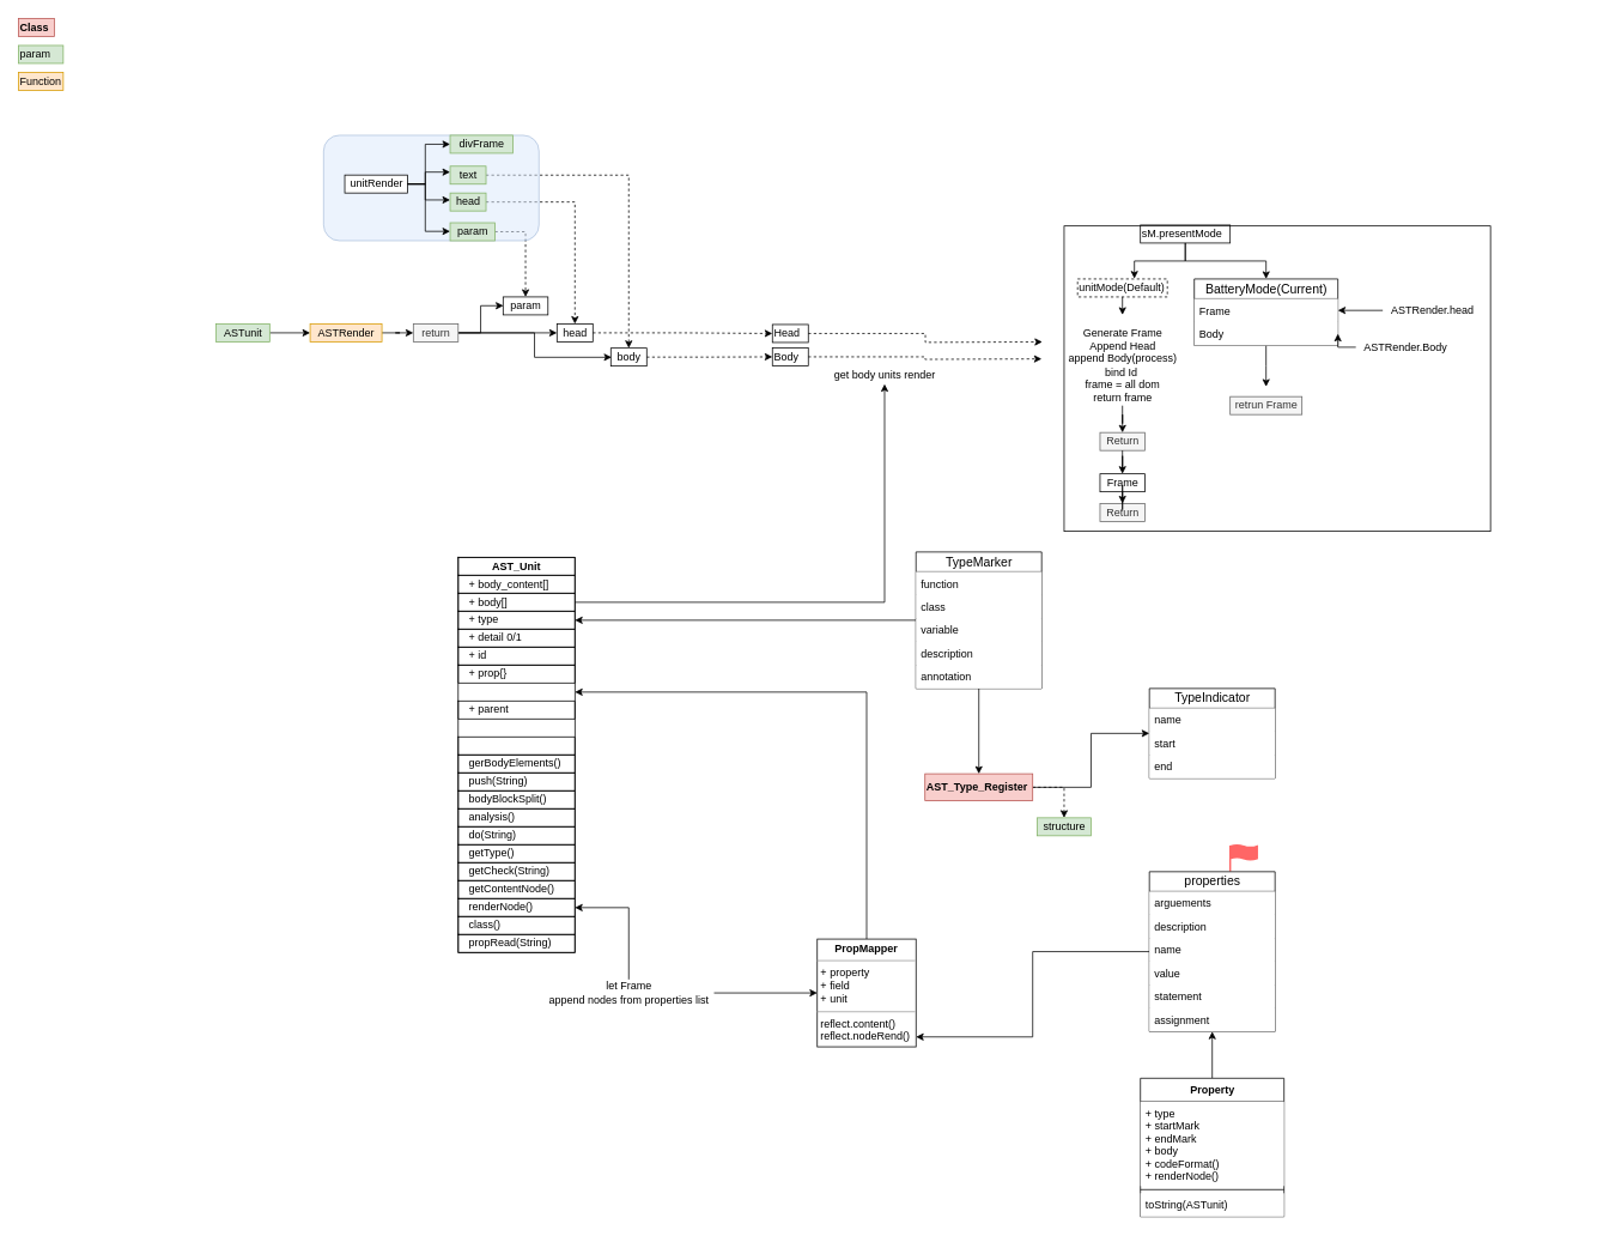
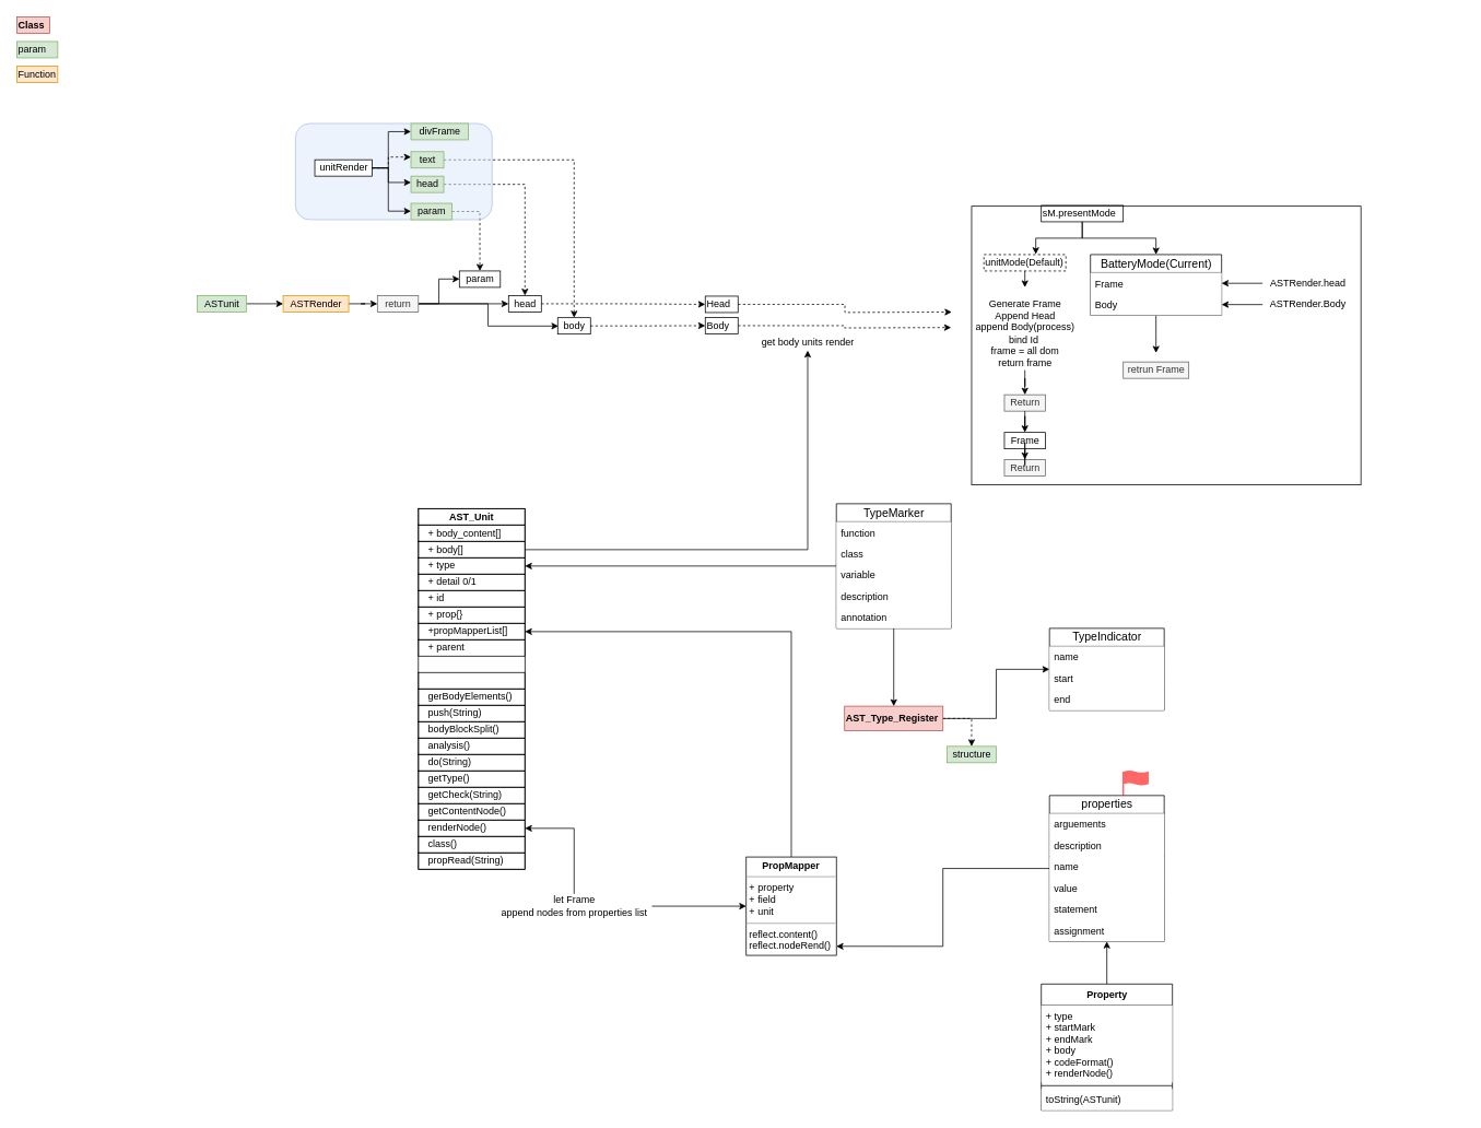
- <mxCell id="31" style="edgeStyle=orthogonalEdgeStyle;rounded=0;orthogonalLoop=1;jettySize=auto;html=1;" parent="26" source="27" target="30" edge="1"><mxGeometry relative="1" as="geometry"><Array as="points"><mxPoint x="113.313" y="54.001" /><mxPoint x="113.313" y="41.0" /></Array></mxGeometry></mxCell>
+ <mxCell id="31" style="edgeStyle=orthogonalEdgeStyle;rounded=0;orthogonalLoop=1;jettySize=auto;html=1;dashed=1;" parent="26" source="27" target="30" edge="1"><mxGeometry relative="1" as="geometry"><Array as="points"><mxPoint x="113.313" y="54.001" /><mxPoint x="113.313" y="41.0" /></Array></mxGeometry></mxCell>
- <mxCell id="57" value="ASTRender.Body" style="text;html=1;align=center;verticalAlign=middle;resizable=0;points=[];autosize=1;" parent="46" vertex="1"><mxGeometry x="330" y="126" width="110" height="20" as="geometry" /></mxCell>
+ <mxCell id="57" value="ASTRender.Body" style="text;html=1;align=center;verticalAlign=middle;resizable=0;points=[];autosize=1;" parent="46" vertex="1"><mxGeometry x="360" y="111" width="110" height="20" as="geometry" /></mxCell>
+ <mxCell id="107" value="+propMapperList[]" style="shape=partialRectangle;html=1;whiteSpace=wrap;connectable=0;fillColor=none;align=left;spacingLeft=10;" parent="106" vertex="1"><mxGeometry width="130" height="20" as="geometry" /></mxCell>
